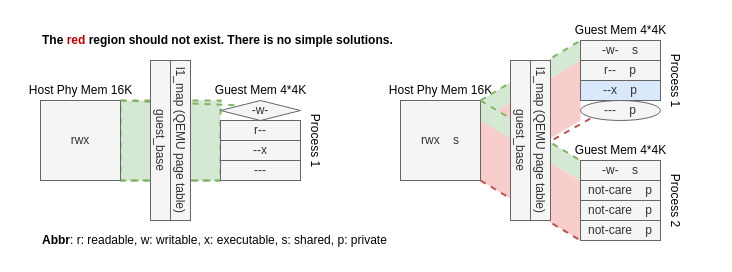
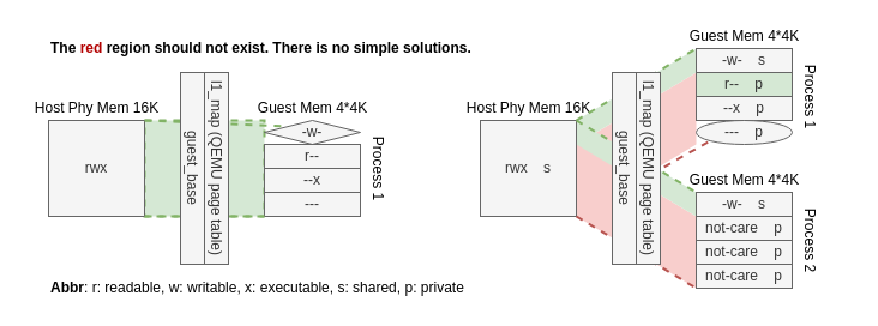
- <mxCell id="17" value="r--&amp;nbsp; &amp;nbsp; p" style="rounded=0;whiteSpace=wrap;html=1;fillColor=#f5f5f5;strokeColor=#666666;fontColor=#333333;" parent="1" vertex="1"><mxGeometry x="580" y="60" width="80" height="20" as="geometry" /></mxCell>
+ <mxCell id="17" value="r--&amp;nbsp; &amp;nbsp; p" style="rounded=0;whiteSpace=wrap;html=1;fillColor=#d5e8d4;strokeColor=#666666;fontColor=#333333;" parent="1" vertex="1"><mxGeometry x="580" y="60" width="80" height="20" as="geometry" /></mxCell>
- <mxCell id="18" value="--x&amp;nbsp; &amp;nbsp; p" style="rounded=0;whiteSpace=wrap;html=1;fillColor=#dae8fc;strokeColor=#666666;fontColor=#333333;" parent="1" vertex="1"><mxGeometry x="580" y="80" width="80" height="20" as="geometry" /></mxCell>
+ <mxCell id="18" value="--x&amp;nbsp; &amp;nbsp; p" style="rounded=0;whiteSpace=wrap;html=1;fillColor=#f5f5f5;strokeColor=#666666;fontColor=#333333;" parent="1" vertex="1"><mxGeometry x="580" y="80" width="80" height="20" as="geometry" /></mxCell>
